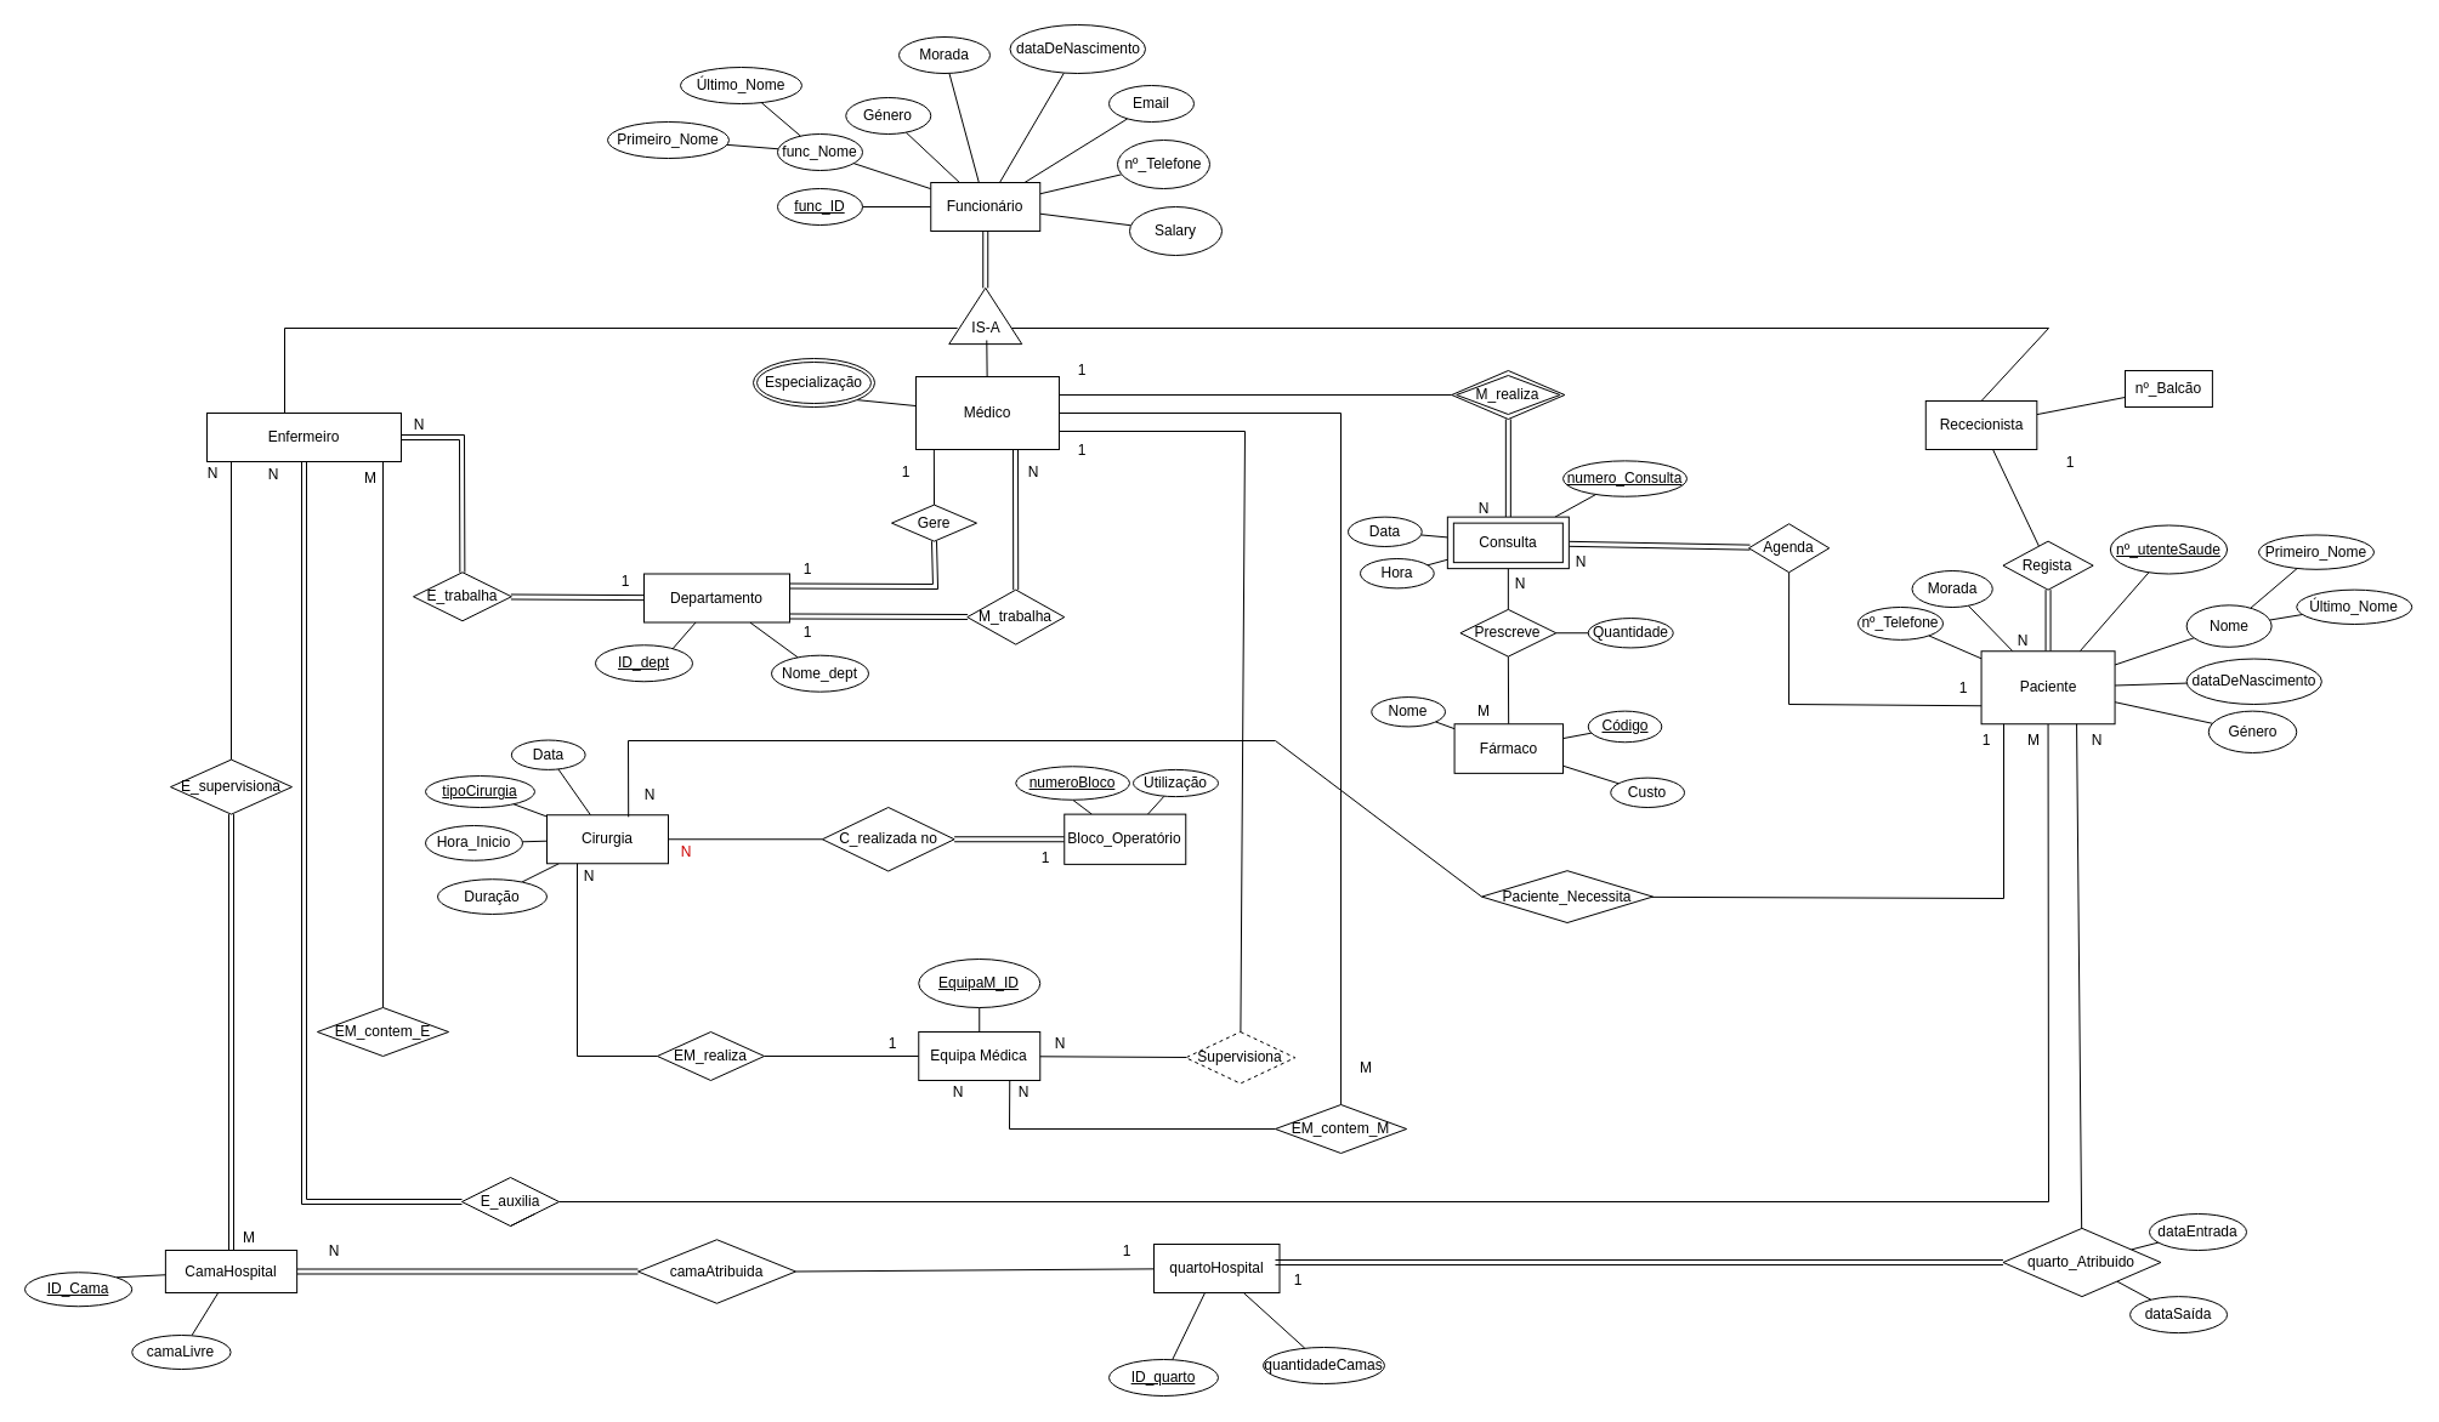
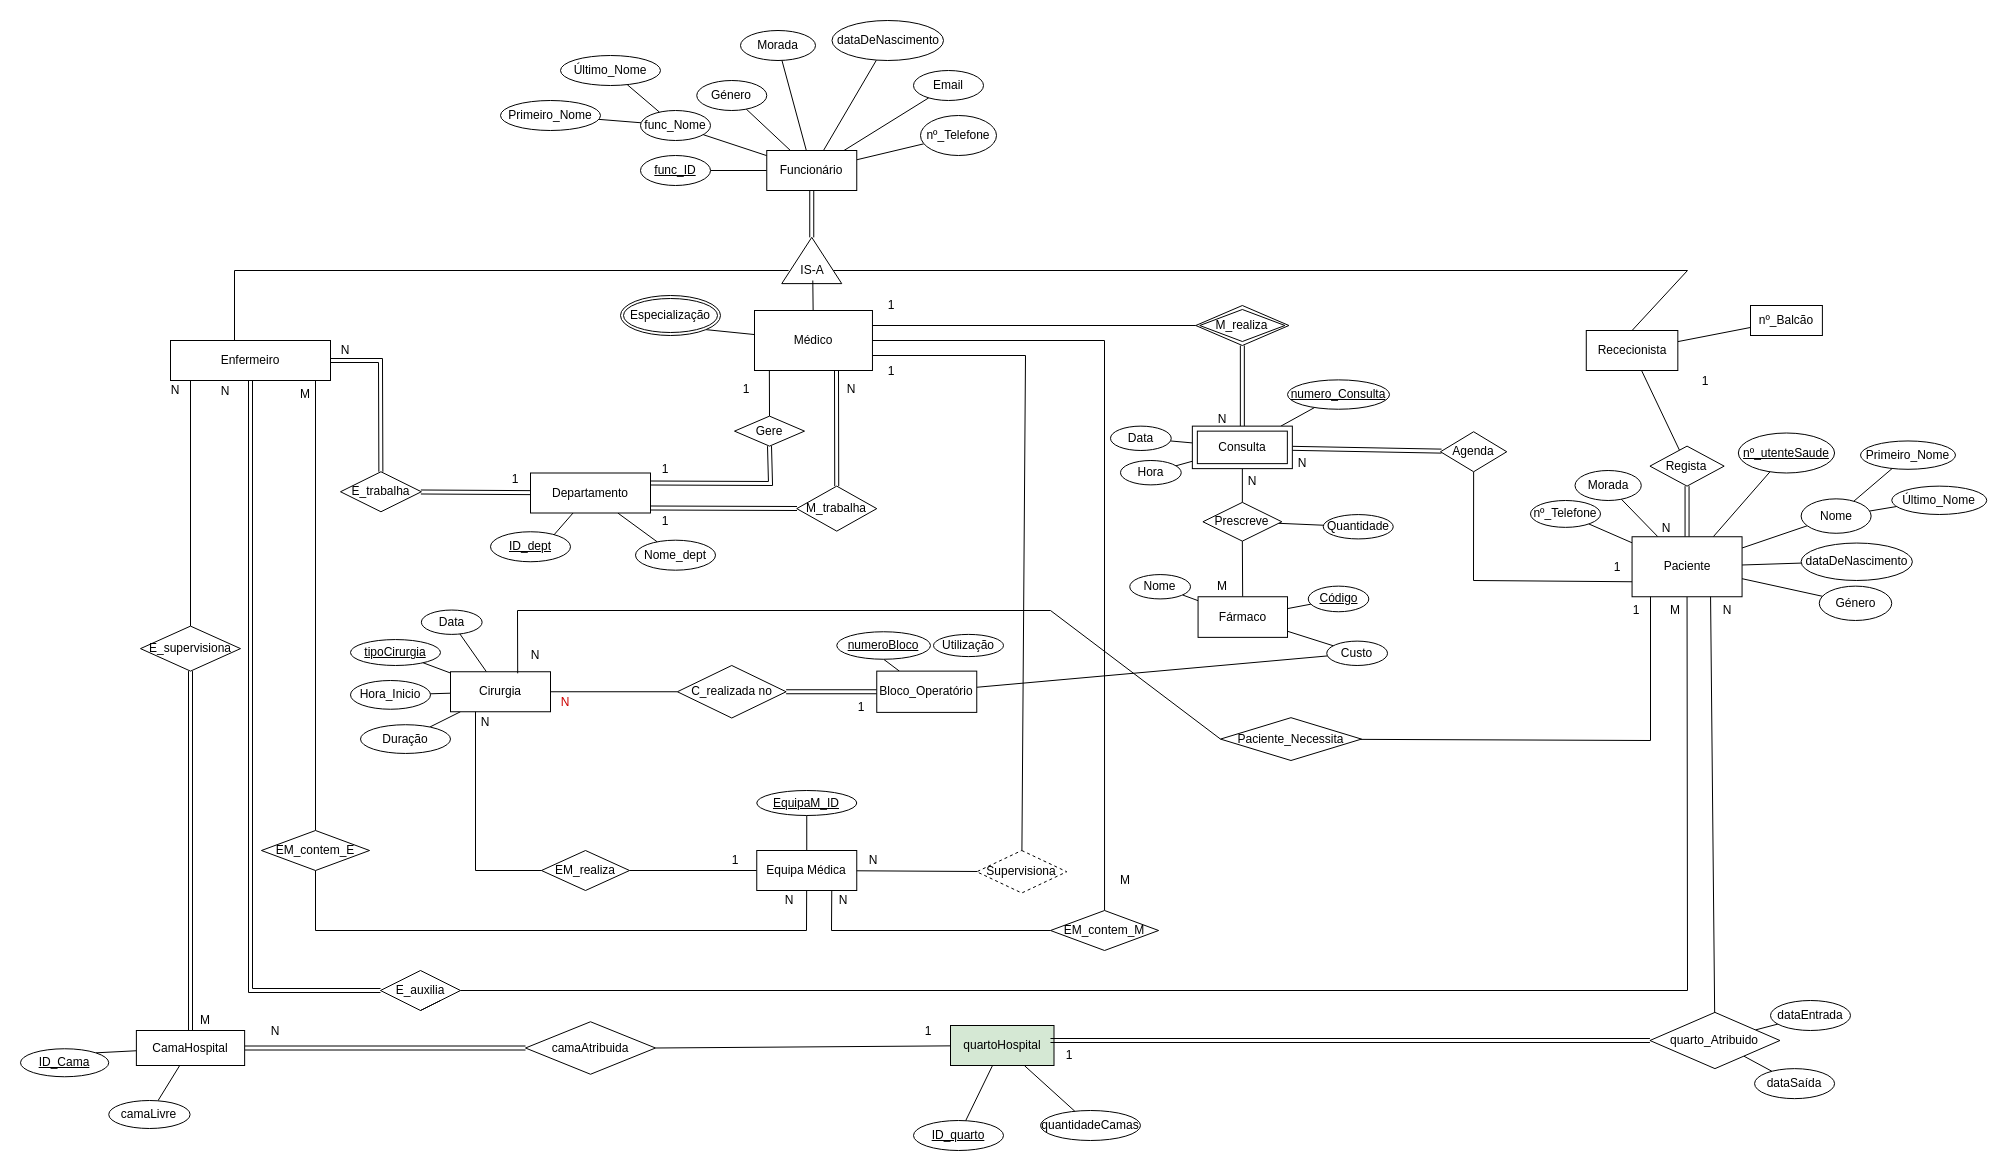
- <mxCell id="15" style="edgeStyle=none;rounded=0;orthogonalLoop=1;jettySize=auto;html=1;endArrow=none;endFill=0;" parent="1" source="16" target="193" edge="1"><mxGeometry relative="1" as="geometry" /></mxCell>
- <mxCell id="193" value="Salary" style="ellipse;whiteSpace=wrap;html=1;" parent="1" vertex="1"><mxGeometry x="930" y="170" width="76" height="40" as="geometry" /></mxCell>
- <mxCell id="194" value="Quantidade" style="ellipse;whiteSpace=wrap;html=1;" parent="1" vertex="1"><mxGeometry x="1307.74" y="509.07" width="70" height="24.37" as="geometry" /></mxCell>
+ <mxCell id="194" value="Quantidade" style="ellipse;whiteSpace=wrap;html=1;" parent="1" vertex="1"><mxGeometry x="1322.74" y="514.07" width="70" height="24.37" as="geometry" /></mxCell>
- <mxCell id="142" style="edgeStyle=none;rounded=0;orthogonalLoop=1;jettySize=auto;html=1;fontColor=#000000;endArrow=none;endFill=0;" parent="1" source="143" target="145" edge="1"><mxGeometry relative="1" as="geometry" /></mxCell>
+ <mxCell id="142" style="edgeStyle=none;rounded=0;orthogonalLoop=1;jettySize=auto;html=1;fontColor=#000000;endArrow=none;endFill=0;" parent="1" source="143" target="71" edge="1"><mxGeometry relative="1" as="geometry" /></mxCell>
- <mxCell id="172" value="&lt;u&gt;EquipaM_ID&lt;/u&gt;" style="ellipse;whiteSpace=wrap;html=1;fontColor=#000000;" parent="1" vertex="1"><mxGeometry x="756.26" y="790" width="100" height="40" as="geometry" /></mxCell>
+ <mxCell id="172" value="&lt;u&gt;EquipaM_ID&lt;/u&gt;" style="ellipse;whiteSpace=wrap;html=1;fontColor=#000000;" parent="1" vertex="1"><mxGeometry x="756.26" y="790" width="100" height="25" as="geometry" /></mxCell>
+ <mxCell id="147" value="" style="edgeStyle=none;rounded=0;orthogonalLoop=1;jettySize=auto;html=1;fontColor=#000000;endArrow=none;endFill=0;" parent="1" source="150" target="154" edge="1"><mxGeometry relative="1" as="geometry"><Array as="points"><mxPoint x="806" y="930" /><mxPoint x="315" y="930" /></Array></mxGeometry></mxCell>
- <mxCell id="184" value="quartoHospital" style="whiteSpace=wrap;html=1;rounded=0;" parent="1" vertex="1"><mxGeometry x="950" y="1025" width="103.5" height="40" as="geometry" /></mxCell>
+ <mxCell id="184" value="quartoHospital" style="whiteSpace=wrap;html=1;rounded=0;fillColor=#d5e8d4;" parent="1" vertex="1"><mxGeometry x="950" y="1025" width="103.5" height="40" as="geometry" /></mxCell>
